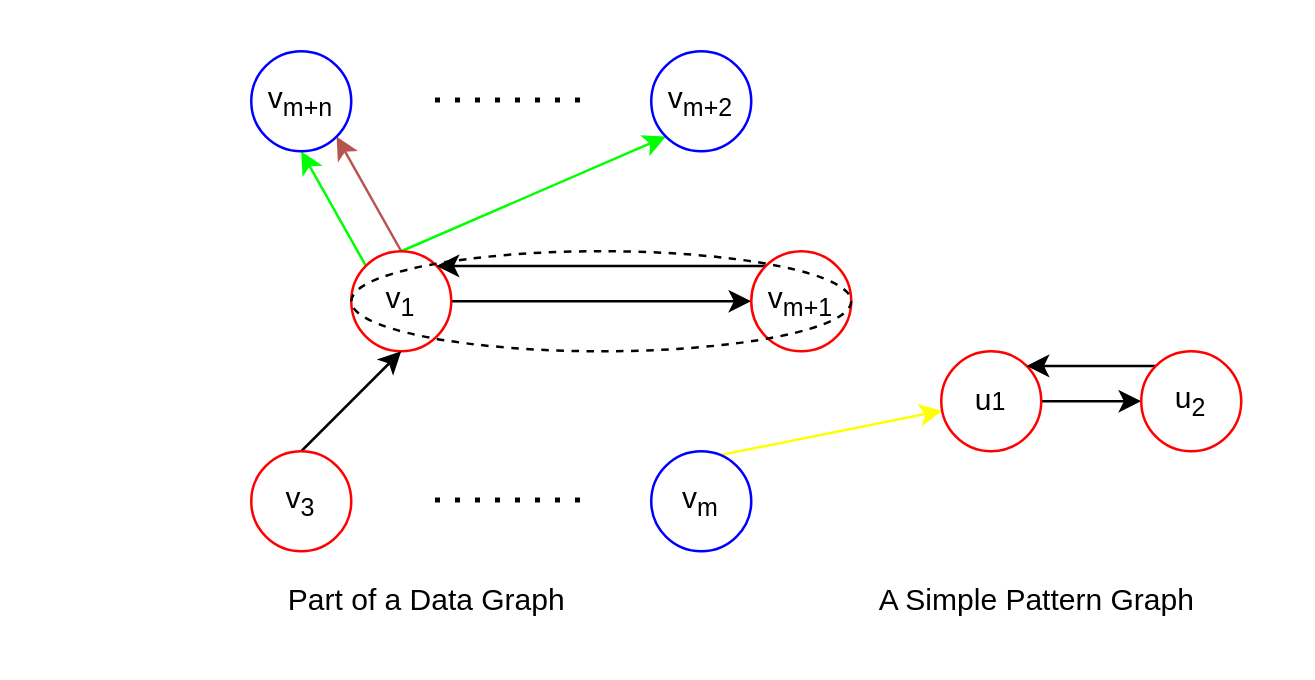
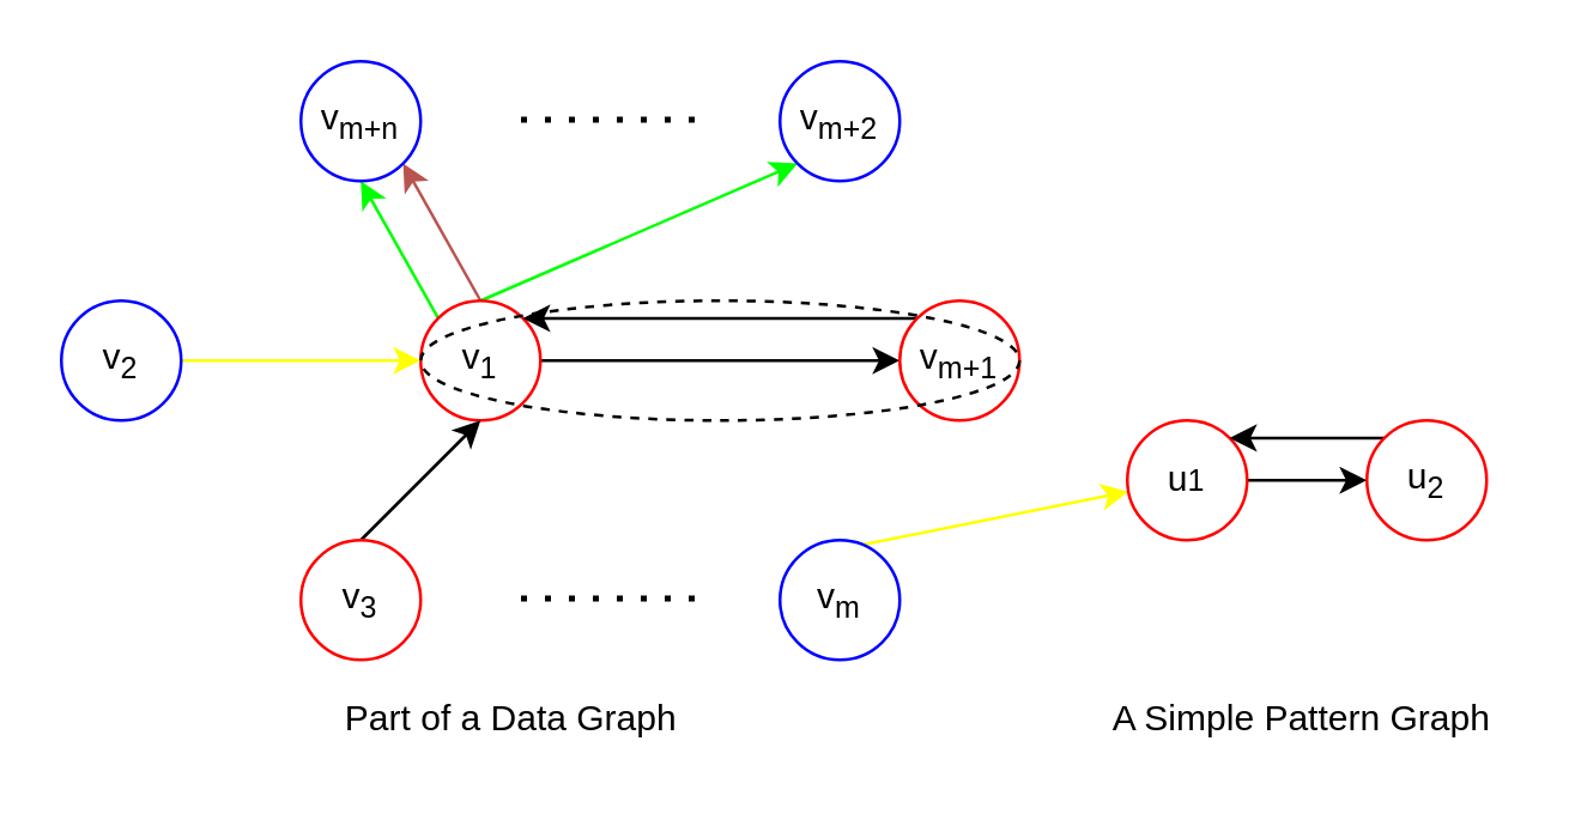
+ <mxCell id="8" value="v&lt;sub&gt;2&lt;/sub&gt;" style="ellipse;whiteSpace=wrap;html=1;aspect=fixed;strokeColor=#0000FF;" parent="1" vertex="1"><mxGeometry y="100" width="40" height="40" as="geometry" x="20" /></mxCell>
+ <mxCell id="7" style="edgeStyle=none;rounded=0;orthogonalLoop=1;jettySize=auto;html=1;exitX=1;exitY=0.5;exitDx=0;exitDy=0;strokeColor=#FFFF00;" parent="1" source="8" target="6" edge="1"><mxGeometry relative="1" as="geometry" /></mxCell>
- <mxCell id="21" value="A Simple Pattern Graph" style="text;html=1;align=center;verticalAlign=middle;resizable=0;points=[];autosize=1;" parent="1" vertex="1"><mxGeometry x="344" y="230" width="140" height="20" as="geometry" /></mxCell>
+ <mxCell id="21" value="A Simple Pattern Graph" style="text;html=1;align=center;verticalAlign=middle;resizable=0;points=[];autosize=1;" parent="1" vertex="1"><mxGeometry x="364" y="230" width="140" height="20" as="geometry" /></mxCell>
